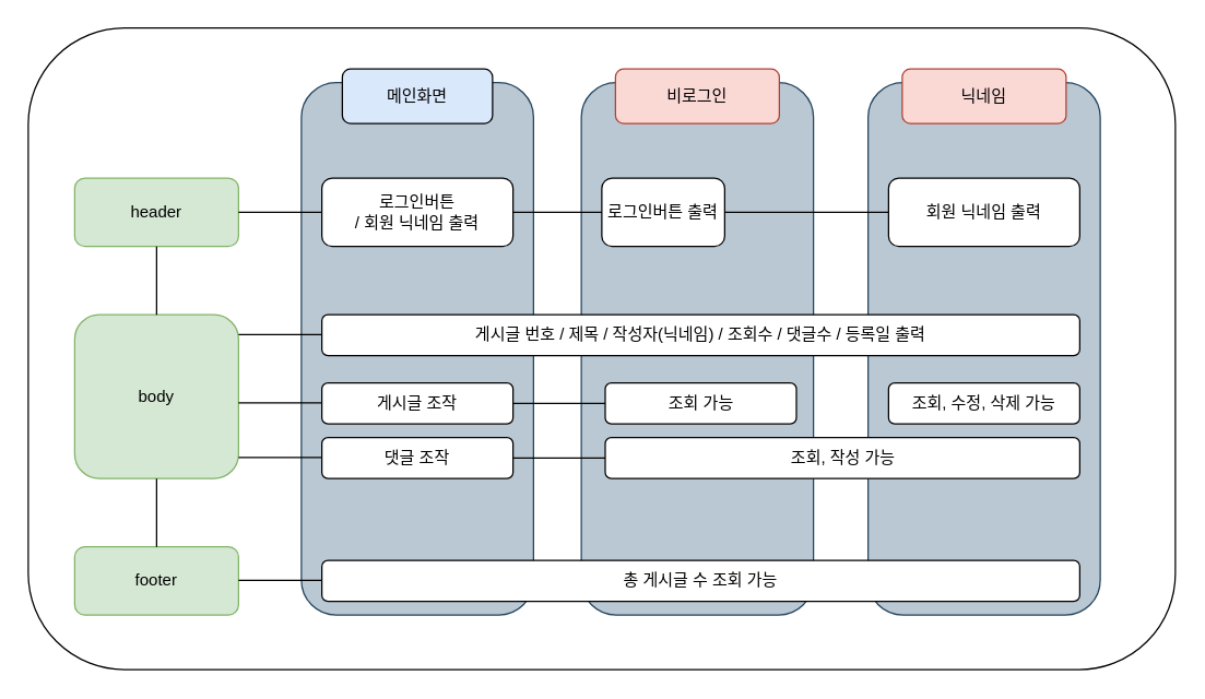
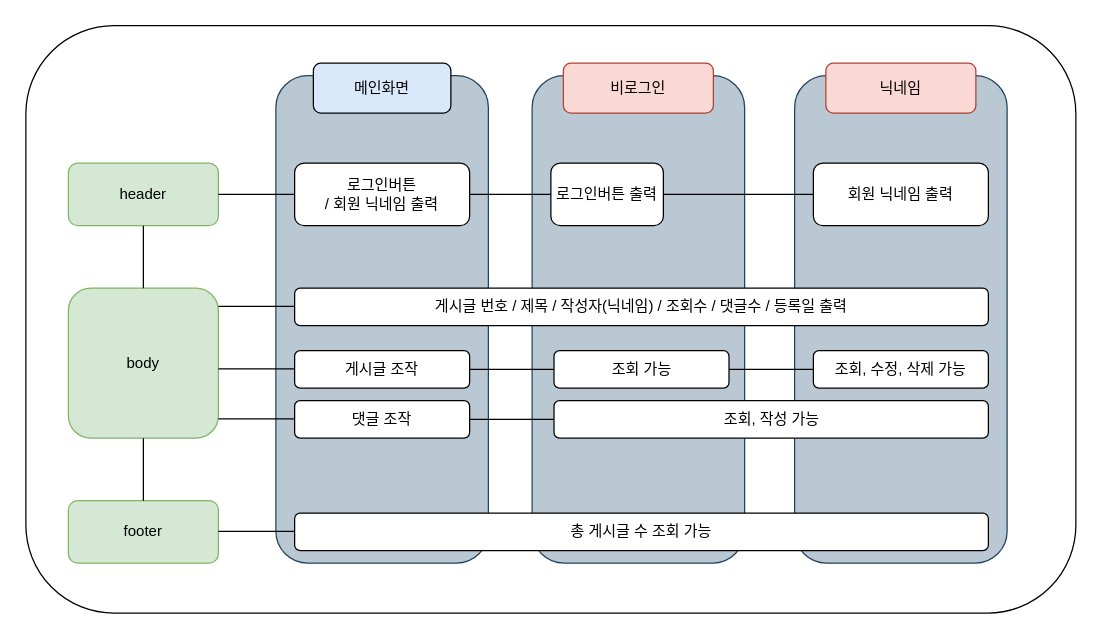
+ <mxCell id="33" value="" style="endArrow=none;html=1;exitX=1;exitY=0.5;exitDx=0;exitDy=0;entryX=0;entryY=0.5;entryDx=0;entryDy=0;" edge="1" parent="1" source="18" target="19"><mxGeometry width="50" height="50" relative="1" as="geometry"><mxPoint x="585.75" y="294.5" as="sourcePoint" /><mxPoint x="630" y="295" as="targetPoint" /></mxGeometry></mxCell>
